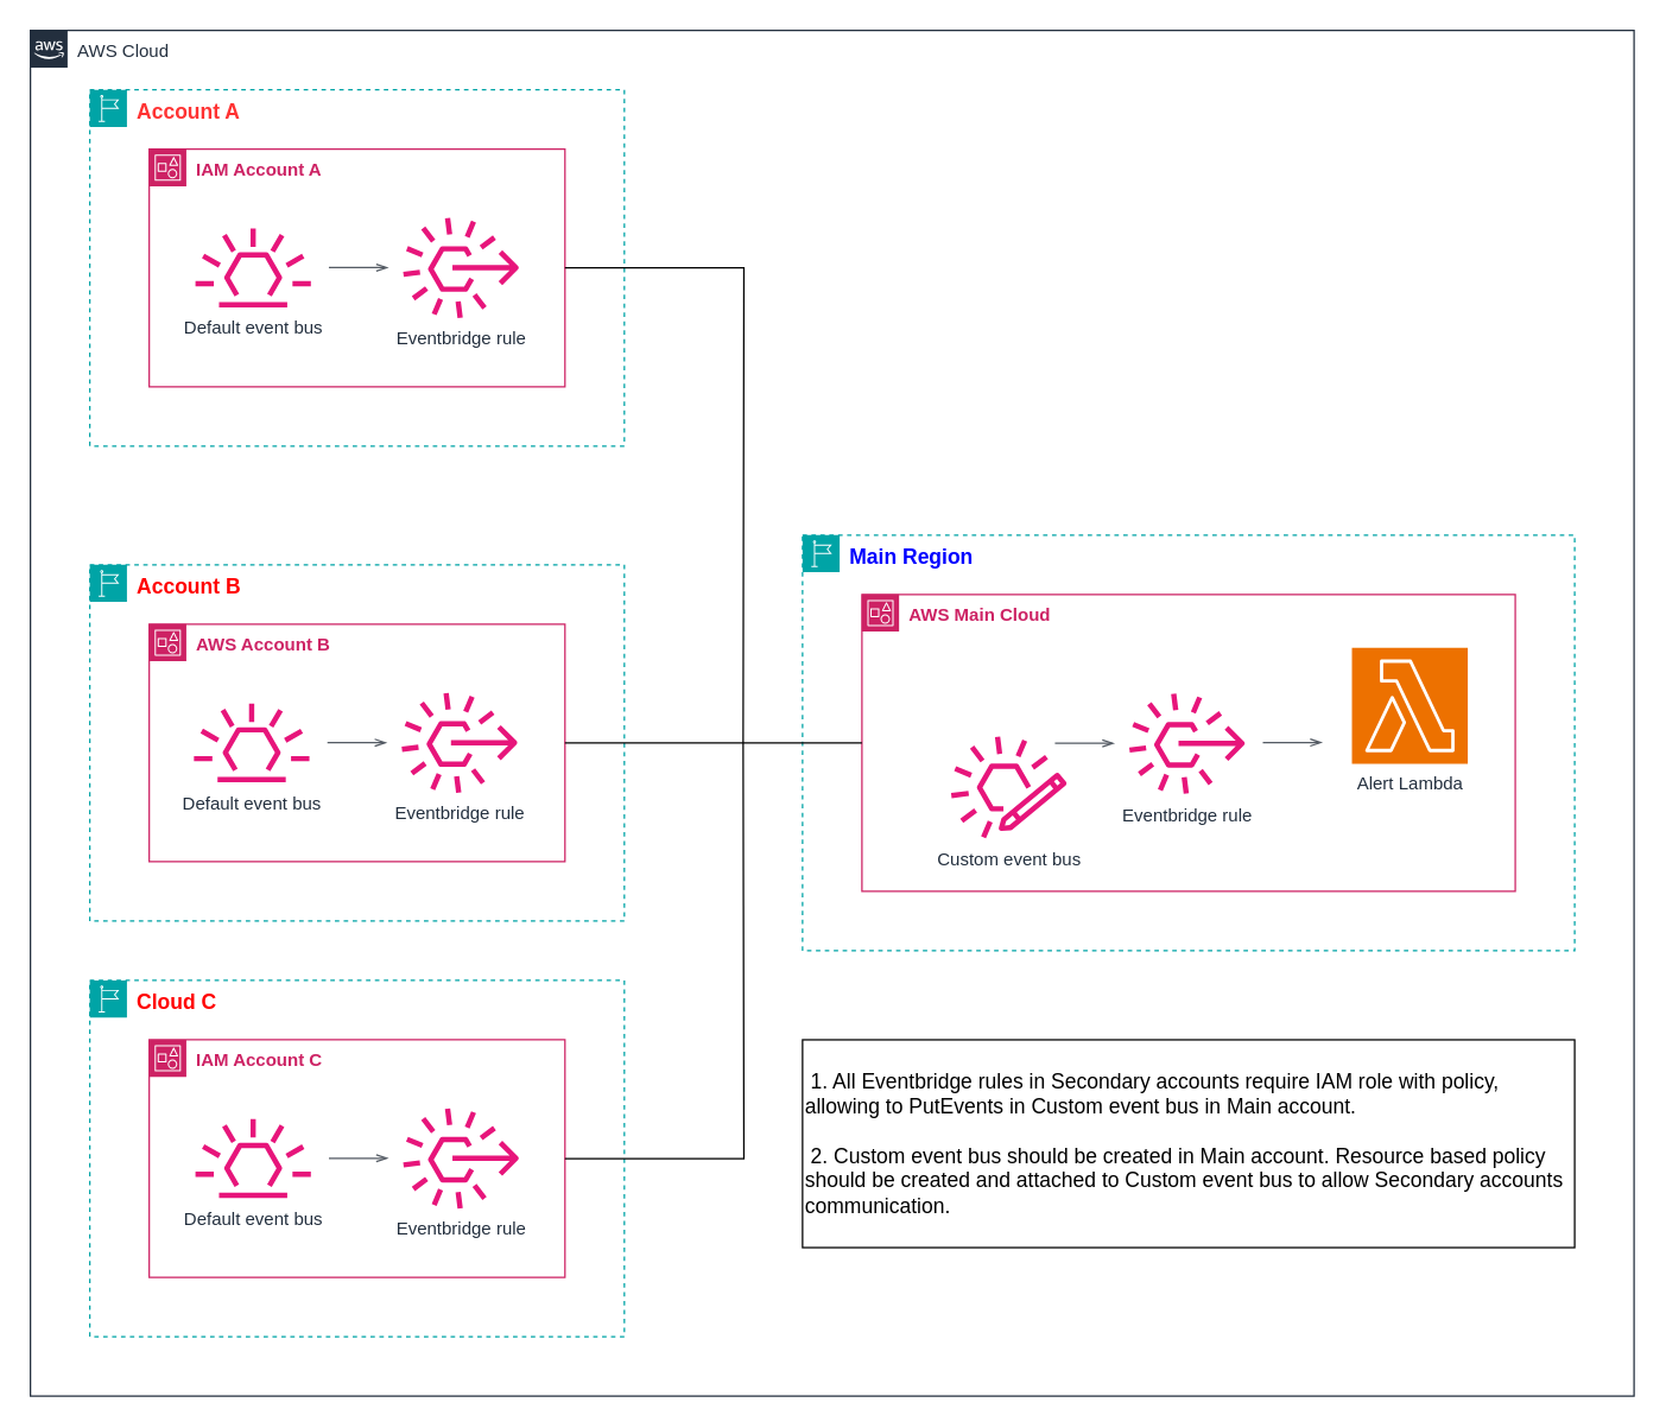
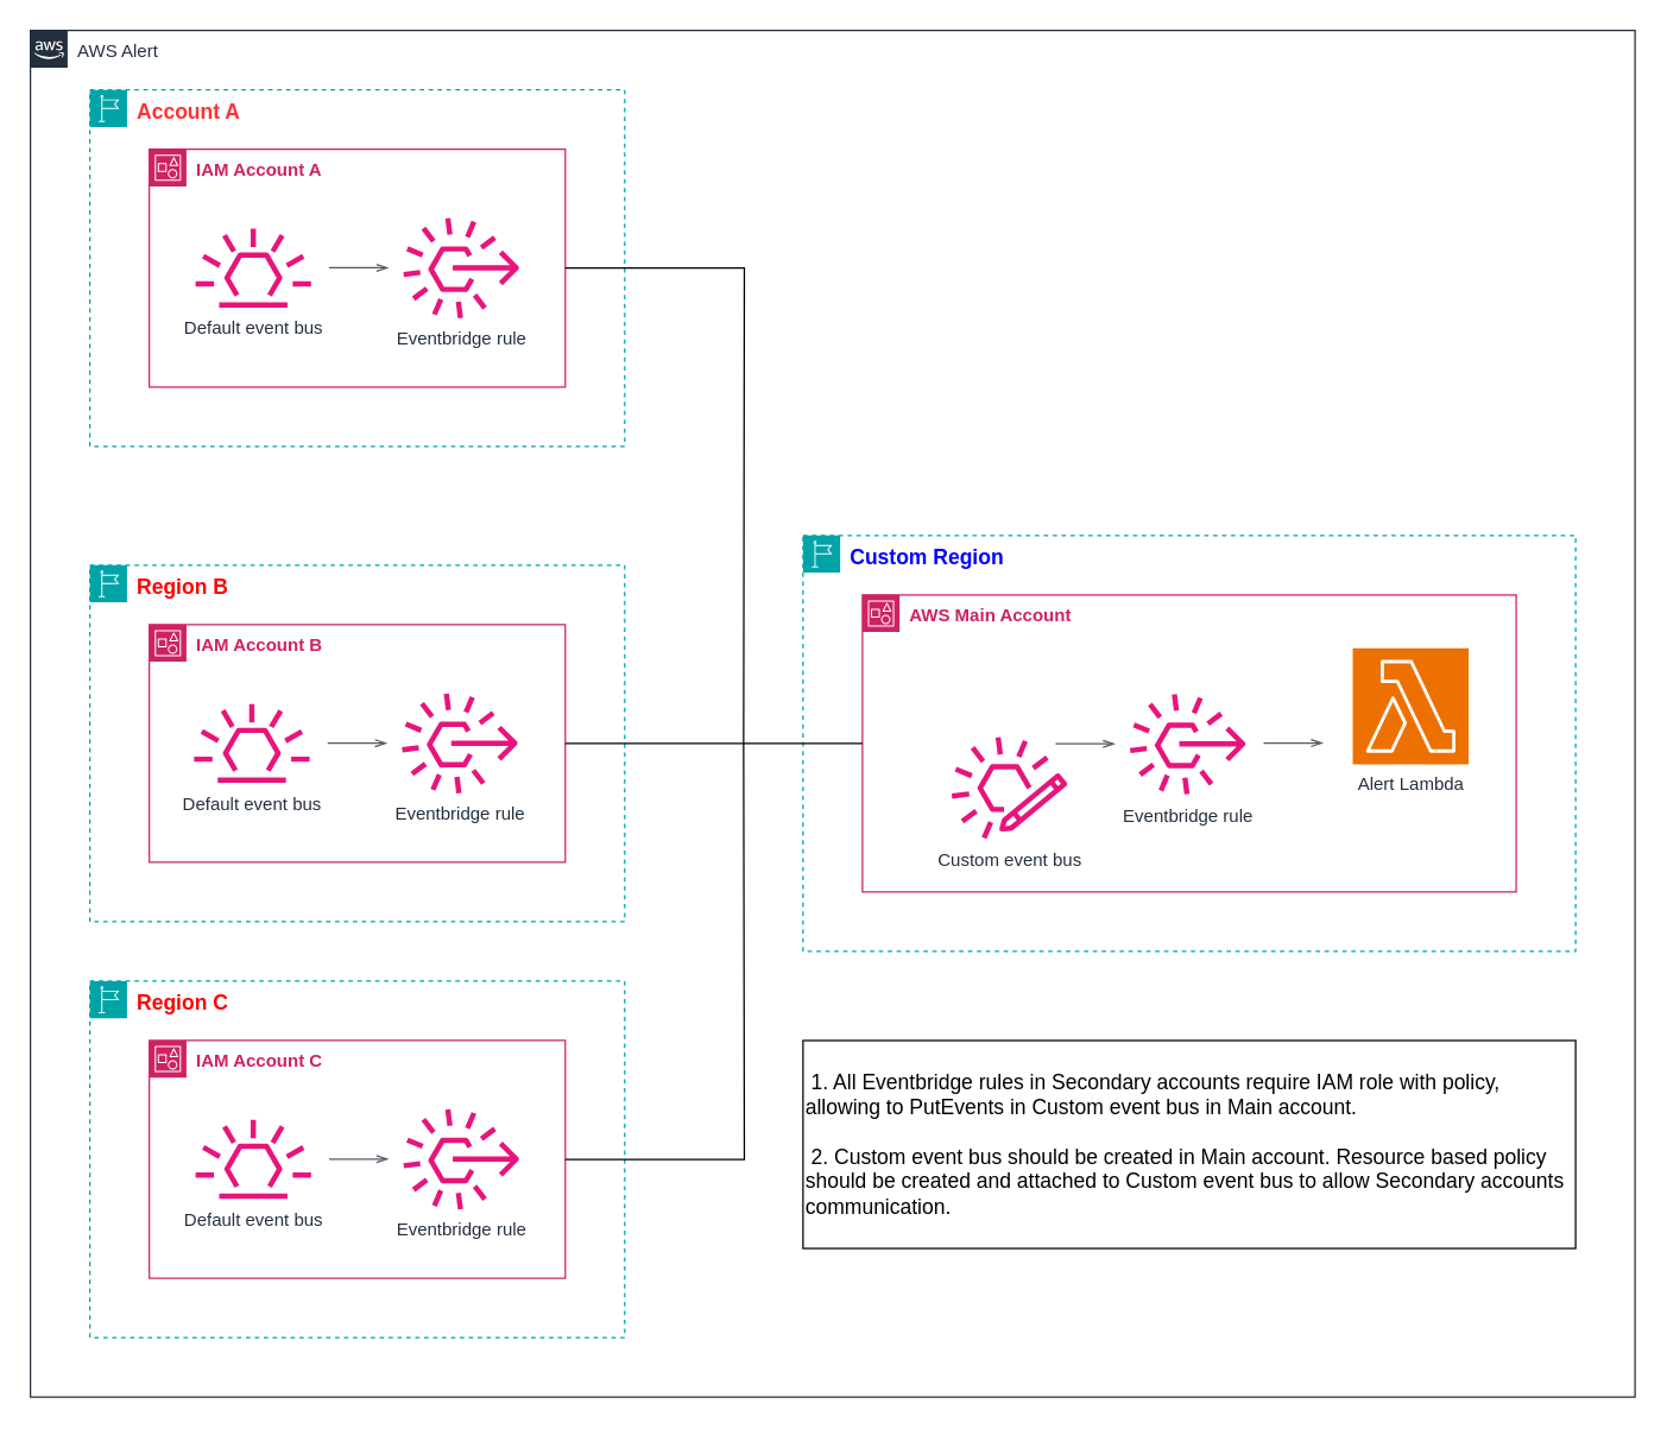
- <mxCell id="2" value="AWS Cloud" style="points=[[0,0],[0.25,0],[0.5,0],[0.75,0],[1,0],[1,0.25],[1,0.5],[1,0.75],[1,1],[0.75,1],[0.5,1],[0.25,1],[0,1],[0,0.75],[0,0.5],[0,0.25]];outlineConnect=0;gradientColor=none;html=1;whiteSpace=wrap;fontSize=12;fontStyle=0;container=1;pointerEvents=0;collapsible=0;recursiveResize=0;shape=mxgraph.aws4.group;grIcon=mxgraph.aws4.group_aws_cloud_alt;strokeColor=#232F3E;fillColor=none;verticalAlign=top;align=left;spacingLeft=30;fontColor=#232F3E;dashed=0;" vertex="1" parent="1"><mxGeometry y="20" width="1080" height="920" as="geometry" x="20" /></mxCell>
+ <mxCell id="2" value="AWS Alert" style="points=[[0,0],[0.25,0],[0.5,0],[0.75,0],[1,0],[1,0.25],[1,0.5],[1,0.75],[1,1],[0.75,1],[0.5,1],[0.25,1],[0,1],[0,0.75],[0,0.5],[0,0.25]];outlineConnect=0;gradientColor=none;html=1;whiteSpace=wrap;fontSize=12;fontStyle=0;container=1;pointerEvents=0;collapsible=0;recursiveResize=0;shape=mxgraph.aws4.group;grIcon=mxgraph.aws4.group_aws_cloud_alt;strokeColor=#232F3E;fillColor=none;verticalAlign=top;align=left;spacingLeft=30;fontColor=#232F3E;dashed=0;" vertex="1" parent="1"><mxGeometry y="20" width="1080" height="920" as="geometry" x="20" /></mxCell>
- <mxCell id="18" value="&lt;b&gt;&lt;font color=&quot;#0000ff&quot; style=&quot;font-size: 14px;&quot;&gt;Main Region&lt;/font&gt;&lt;/b&gt;" style="points=[[0,0],[0.25,0],[0.5,0],[0.75,0],[1,0],[1,0.25],[1,0.5],[1,0.75],[1,1],[0.75,1],[0.5,1],[0.25,1],[0,1],[0,0.75],[0,0.5],[0,0.25]];outlineConnect=0;gradientColor=none;html=1;whiteSpace=wrap;fontSize=12;fontStyle=0;container=1;pointerEvents=0;collapsible=0;recursiveResize=0;shape=mxgraph.aws4.group;grIcon=mxgraph.aws4.group_region;strokeColor=#00A4A6;fillColor=none;verticalAlign=top;align=left;spacingLeft=30;fontColor=#147EBA;dashed=1;" vertex="1" parent="2"><mxGeometry x="520" y="340" width="520" height="280" as="geometry" /></mxCell>
+ <mxCell id="18" value="&lt;b&gt;&lt;font color=&quot;#0000ff&quot; style=&quot;font-size: 14px;&quot;&gt;Custom Region&lt;/font&gt;&lt;/b&gt;" style="points=[[0,0],[0.25,0],[0.5,0],[0.75,0],[1,0],[1,0.25],[1,0.5],[1,0.75],[1,1],[0.75,1],[0.5,1],[0.25,1],[0,1],[0,0.75],[0,0.5],[0,0.25]];outlineConnect=0;gradientColor=none;html=1;whiteSpace=wrap;fontSize=12;fontStyle=0;container=1;pointerEvents=0;collapsible=0;recursiveResize=0;shape=mxgraph.aws4.group;grIcon=mxgraph.aws4.group_region;strokeColor=#00A4A6;fillColor=none;verticalAlign=top;align=left;spacingLeft=30;fontColor=#147EBA;dashed=1;" vertex="1" parent="2"><mxGeometry x="520" y="340" width="520" height="280" as="geometry" /></mxCell>
- <mxCell id="8" value="&lt;font color=&quot;#ff0000&quot; style=&quot;font-size: 14px;&quot;&gt;&lt;b&gt;Account B&lt;/b&gt;&lt;/font&gt;" style="points=[[0,0],[0.25,0],[0.5,0],[0.75,0],[1,0],[1,0.25],[1,0.5],[1,0.75],[1,1],[0.75,1],[0.5,1],[0.25,1],[0,1],[0,0.75],[0,0.5],[0,0.25]];outlineConnect=0;gradientColor=none;html=1;whiteSpace=wrap;fontSize=12;fontStyle=0;container=1;pointerEvents=0;collapsible=0;recursiveResize=0;shape=mxgraph.aws4.group;grIcon=mxgraph.aws4.group_region;strokeColor=#00A4A6;fillColor=none;verticalAlign=top;align=left;spacingLeft=30;fontColor=#147EBA;dashed=1;" vertex="1" parent="2"><mxGeometry x="40" y="360" width="360" height="240" as="geometry" /></mxCell>
+ <mxCell id="8" value="&lt;font color=&quot;#ff0000&quot; style=&quot;font-size: 14px;&quot;&gt;&lt;b&gt;Region B&lt;/b&gt;&lt;/font&gt;" style="points=[[0,0],[0.25,0],[0.5,0],[0.75,0],[1,0],[1,0.25],[1,0.5],[1,0.75],[1,1],[0.75,1],[0.5,1],[0.25,1],[0,1],[0,0.75],[0,0.5],[0,0.25]];outlineConnect=0;gradientColor=none;html=1;whiteSpace=wrap;fontSize=12;fontStyle=0;container=1;pointerEvents=0;collapsible=0;recursiveResize=0;shape=mxgraph.aws4.group;grIcon=mxgraph.aws4.group_region;strokeColor=#00A4A6;fillColor=none;verticalAlign=top;align=left;spacingLeft=30;fontColor=#147EBA;dashed=1;" vertex="1" parent="2"><mxGeometry x="40" y="360" width="360" height="240" as="geometry" /></mxCell>
- <mxCell id="19" value="&lt;b&gt;AWS Main Cloud&lt;/b&gt;" style="points=[[0,0],[0.25,0],[0.5,0],[0.75,0],[1,0],[1,0.25],[1,0.5],[1,0.75],[1,1],[0.75,1],[0.5,1],[0.25,1],[0,1],[0,0.75],[0,0.5],[0,0.25]];outlineConnect=0;gradientColor=none;html=1;whiteSpace=wrap;fontSize=12;fontStyle=0;container=1;pointerEvents=0;collapsible=0;recursiveResize=0;shape=mxgraph.aws4.group;grIcon=mxgraph.aws4.group_account;strokeColor=#CD2264;fillColor=none;verticalAlign=top;align=left;spacingLeft=30;fontColor=#CD2264;dashed=0;" vertex="1" parent="18"><mxGeometry x="40" y="40" width="440" height="200" as="geometry" /></mxCell>
+ <mxCell id="19" value="&lt;b&gt;AWS Main Account&lt;/b&gt;" style="points=[[0,0],[0.25,0],[0.5,0],[0.75,0],[1,0],[1,0.25],[1,0.5],[1,0.75],[1,1],[0.75,1],[0.5,1],[0.25,1],[0,1],[0,0.75],[0,0.5],[0,0.25]];outlineConnect=0;gradientColor=none;html=1;whiteSpace=wrap;fontSize=12;fontStyle=0;container=1;pointerEvents=0;collapsible=0;recursiveResize=0;shape=mxgraph.aws4.group;grIcon=mxgraph.aws4.group_account;strokeColor=#CD2264;fillColor=none;verticalAlign=top;align=left;spacingLeft=30;fontColor=#CD2264;dashed=0;" vertex="1" parent="18"><mxGeometry x="40" y="40" width="440" height="200" as="geometry" /></mxCell>
- <mxCell id="9" value="&lt;b&gt;AWS Account B&lt;/b&gt;" style="points=[[0,0],[0.25,0],[0.5,0],[0.75,0],[1,0],[1,0.25],[1,0.5],[1,0.75],[1,1],[0.75,1],[0.5,1],[0.25,1],[0,1],[0,0.75],[0,0.5],[0,0.25]];outlineConnect=0;gradientColor=none;html=1;whiteSpace=wrap;fontSize=12;fontStyle=0;container=1;pointerEvents=0;collapsible=0;recursiveResize=0;shape=mxgraph.aws4.group;grIcon=mxgraph.aws4.group_account;strokeColor=#CD2264;fillColor=none;verticalAlign=top;align=left;spacingLeft=30;fontColor=#CD2264;dashed=0;" vertex="1" parent="8"><mxGeometry x="40" y="40" width="280" height="160" as="geometry" /></mxCell>
+ <mxCell id="9" value="&lt;b&gt;IAM Account B&lt;/b&gt;" style="points=[[0,0],[0.25,0],[0.5,0],[0.75,0],[1,0],[1,0.25],[1,0.5],[1,0.75],[1,1],[0.75,1],[0.5,1],[0.25,1],[0,1],[0,0.75],[0,0.5],[0,0.25]];outlineConnect=0;gradientColor=none;html=1;whiteSpace=wrap;fontSize=12;fontStyle=0;container=1;pointerEvents=0;collapsible=0;recursiveResize=0;shape=mxgraph.aws4.group;grIcon=mxgraph.aws4.group_account;strokeColor=#CD2264;fillColor=none;verticalAlign=top;align=left;spacingLeft=30;fontColor=#CD2264;dashed=0;" vertex="1" parent="8"><mxGeometry x="40" y="40" width="280" height="160" as="geometry" /></mxCell>
- <mxCell id="13" value="&lt;font style=&quot;font-size: 14px;&quot; color=&quot;#ff0000&quot;&gt;&lt;b&gt;Cloud C&lt;/b&gt;&lt;/font&gt;" style="points=[[0,0],[0.25,0],[0.5,0],[0.75,0],[1,0],[1,0.25],[1,0.5],[1,0.75],[1,1],[0.75,1],[0.5,1],[0.25,1],[0,1],[0,0.75],[0,0.5],[0,0.25]];outlineConnect=0;gradientColor=none;html=1;whiteSpace=wrap;fontSize=12;fontStyle=0;container=1;pointerEvents=0;collapsible=0;recursiveResize=0;shape=mxgraph.aws4.group;grIcon=mxgraph.aws4.group_region;strokeColor=#00A4A6;fillColor=none;verticalAlign=top;align=left;spacingLeft=30;fontColor=#147EBA;dashed=1;" vertex="1" parent="2"><mxGeometry x="40" y="640" width="360" height="240" as="geometry" /></mxCell>
+ <mxCell id="13" value="&lt;font style=&quot;font-size: 14px;&quot; color=&quot;#ff0000&quot;&gt;&lt;b&gt;Region C&lt;/b&gt;&lt;/font&gt;" style="points=[[0,0],[0.25,0],[0.5,0],[0.75,0],[1,0],[1,0.25],[1,0.5],[1,0.75],[1,1],[0.75,1],[0.5,1],[0.25,1],[0,1],[0,0.75],[0,0.5],[0,0.25]];outlineConnect=0;gradientColor=none;html=1;whiteSpace=wrap;fontSize=12;fontStyle=0;container=1;pointerEvents=0;collapsible=0;recursiveResize=0;shape=mxgraph.aws4.group;grIcon=mxgraph.aws4.group_region;strokeColor=#00A4A6;fillColor=none;verticalAlign=top;align=left;spacingLeft=30;fontColor=#147EBA;dashed=1;" vertex="1" parent="2"><mxGeometry x="40" y="640" width="360" height="240" as="geometry" /></mxCell>
